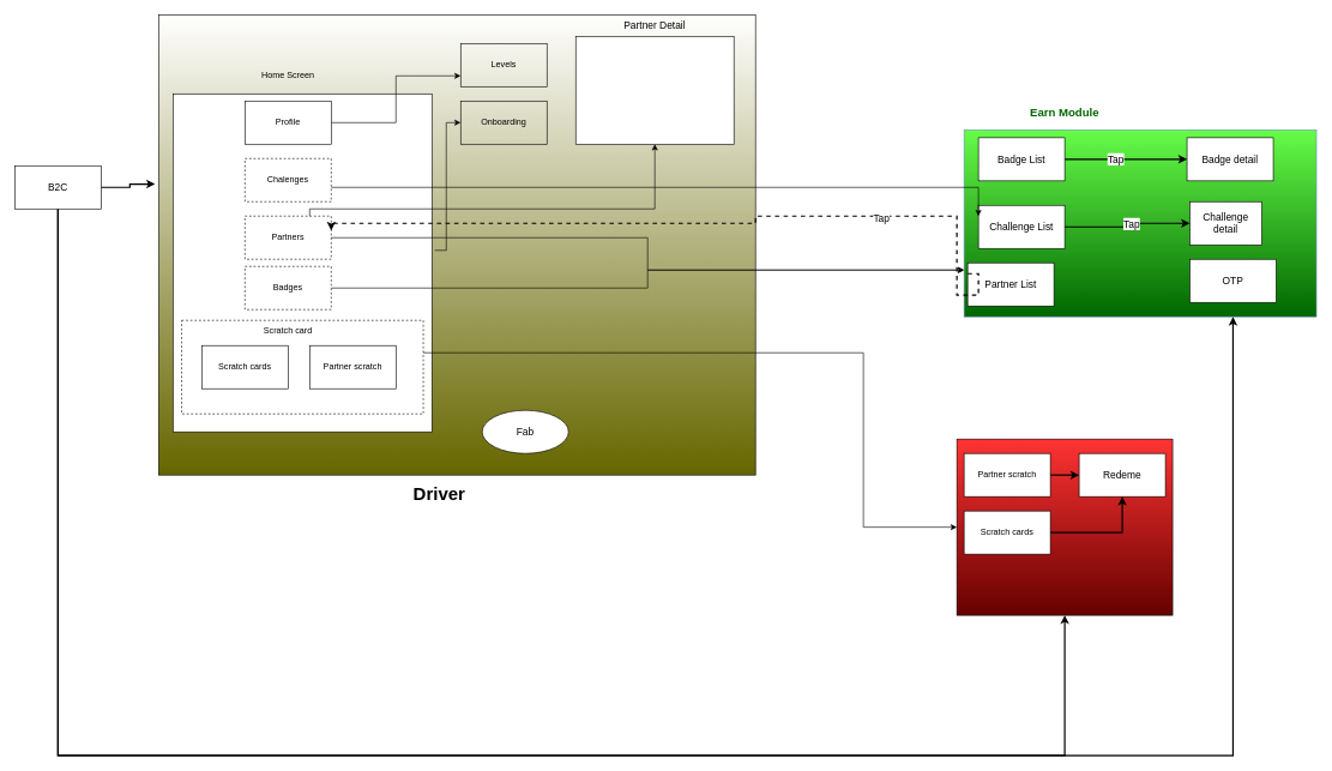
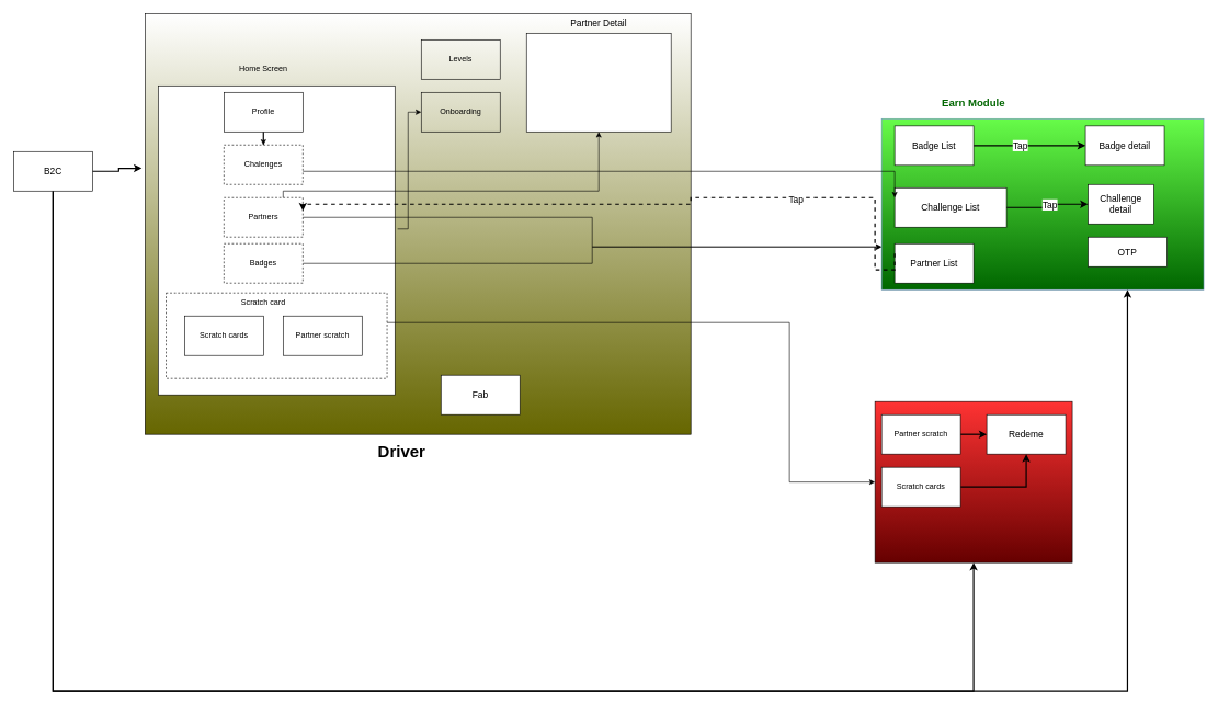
- <mxCell id="4" style="edgeStyle=orthogonalEdgeStyle;rounded=0;orthogonalLoop=1;jettySize=auto;html=1;entryX=0;entryY=0.75;entryDx=0;entryDy=0;fontSize=16;fontColor=#006600;" edge="1" parent="1" source="5" target="15"><mxGeometry relative="1" as="geometry" /></mxCell>
+ <mxCell id="4" style="edgeStyle=orthogonalEdgeStyle;rounded=0;orthogonalLoop=1;jettySize=auto;html=1;fontSize=16;fontColor=#006600;" edge="1" parent="1" source="5" target="6"><mxGeometry relative="1" as="geometry" /></mxCell>
- <mxCell id="29" value="Challenge List" style="rounded=0;whiteSpace=wrap;html=1;fontSize=14;fontColor=#000000;fillColor=default;gradientColor=none;" vertex="1" parent="1"><mxGeometry x="1360" y="285" width="120" height="60" as="geometry" /></mxCell>
+ <mxCell id="29" value="Challenge List" style="rounded=0;whiteSpace=wrap;html=1;fontSize=14;fontColor=#000000;fillColor=default;gradientColor=none;" vertex="1" parent="1"><mxGeometry x="1360" y="285" width="170" height="60" as="geometry" /></mxCell>
- <mxCell id="44" value="OTP" style="rounded=0;whiteSpace=wrap;html=1;fontSize=14;fontColor=#000000;fillColor=default;gradientColor=none;" vertex="1" parent="1"><mxGeometry x="1654" y="360" width="120" height="60" as="geometry" /></mxCell>
+ <mxCell id="44" value="OTP" style="rounded=0;whiteSpace=wrap;html=1;fontSize=14;fontColor=#000000;fillColor=default;gradientColor=none;" vertex="1" parent="1"><mxGeometry x="1654" y="360" width="120" height="45" as="geometry" /></mxCell>
- <mxCell id="33" value="Partner List" style="rounded=0;whiteSpace=wrap;html=1;fontSize=14;fontColor=#000000;fillColor=default;gradientColor=none;" vertex="1" parent="1"><mxGeometry x="1345" y="365" width="120" height="60" as="geometry" /></mxCell>
+ <mxCell id="33" value="Partner List" style="rounded=0;whiteSpace=wrap;html=1;fontSize=14;fontColor=#000000;fillColor=default;gradientColor=none;" vertex="1" parent="1"><mxGeometry x="1360" y="370" width="120" height="60" as="geometry" /></mxCell>
- <mxCell id="49" value="Fab" style="ellipse;whiteSpace=wrap;html=1;fontSize=14;fontColor=#000000;fillColor=default;gradientColor=none;" vertex="1" parent="1"><mxGeometry x="670" y="570" width="120" height="60" as="geometry" /></mxCell>
+ <mxCell id="49" value="Fab" style="rounded=0;whiteSpace=wrap;html=1;fontSize=14;fontColor=#000000;fillColor=default;gradientColor=none;" vertex="1" parent="1"><mxGeometry x="670" y="570" width="120" height="60" as="geometry" /></mxCell>
